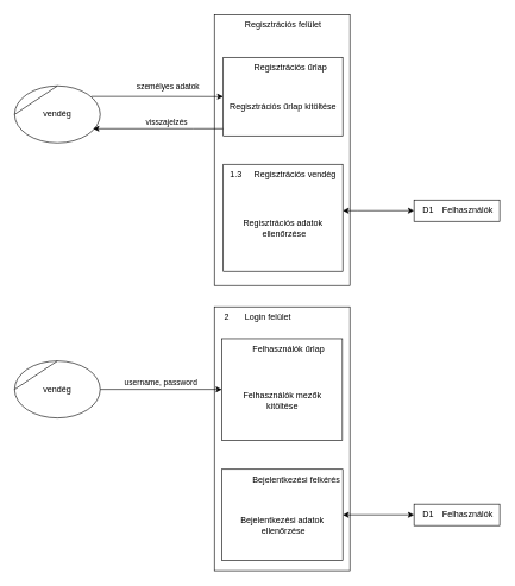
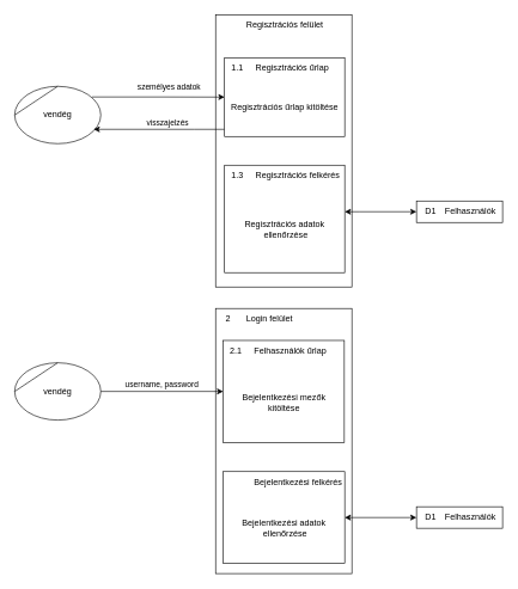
+ <mxCell id="17" value="1.1" style="text;html=1;strokeColor=none;fillColor=none;align=center;verticalAlign=middle;whiteSpace=wrap;rounded=0;connectable=0;allowArrows=0;editable=1;movable=0;resizable=0;rotatable=0;deletable=0;locked=0;cloneable=0;" parent="16" vertex="1"><mxGeometry width="35" height="30" as="geometry" /></mxCell>
- <mxCell id="21" value="Regisztrációs vendég" style="text;strokeColor=none;fillColor=none;align=left;verticalAlign=middle;whiteSpace=wrap;rounded=0;autosize=1;connectable=0;allowArrows=0;movable=0;resizable=0;rotatable=0;deletable=0;cloneable=0;spacingLeft=6;fontStyle=0;html=1;" parent="19" vertex="1"><mxGeometry x="35" width="140" height="30" as="geometry" /></mxCell>
+ <mxCell id="21" value="Regisztrációs felkérés" style="text;strokeColor=none;fillColor=none;align=left;verticalAlign=middle;whiteSpace=wrap;rounded=0;autosize=1;connectable=0;allowArrows=0;movable=0;resizable=0;rotatable=0;deletable=0;cloneable=0;spacingLeft=6;fontStyle=0;html=1;" parent="19" vertex="1"><mxGeometry x="35" width="140" height="30" as="geometry" /></mxCell>
+ <mxCell id="25" value="2.1" style="text;html=1;strokeColor=none;fillColor=none;align=center;verticalAlign=middle;whiteSpace=wrap;rounded=0;connectable=0;allowArrows=0;editable=1;movable=0;resizable=0;rotatable=0;deletable=0;locked=0;cloneable=0;" parent="24" vertex="1"><mxGeometry width="35" height="30" as="geometry" /></mxCell>
- <mxCell id="24" value="Felhasználók mezők&lt;br&gt;kitöltése" style="html=1;dashed=0;whitespace=wrap;shape=mxgraph.dfd.process2;align=center;container=1;collapsible=0;spacingTop=30;" parent="1" vertex="1"><mxGeometry x="310.556" y="474.649" width="168.889" height="142.308" as="geometry" /></mxCell>
+ <mxCell id="24" value="Bejelentkezési mezők&lt;br&gt;kitöltése" style="html=1;dashed=0;whitespace=wrap;shape=mxgraph.dfd.process2;align=center;container=1;collapsible=0;spacingTop=30;" parent="1" vertex="1"><mxGeometry x="310.556" y="474.649" width="168.889" height="142.308" as="geometry" /></mxCell>
